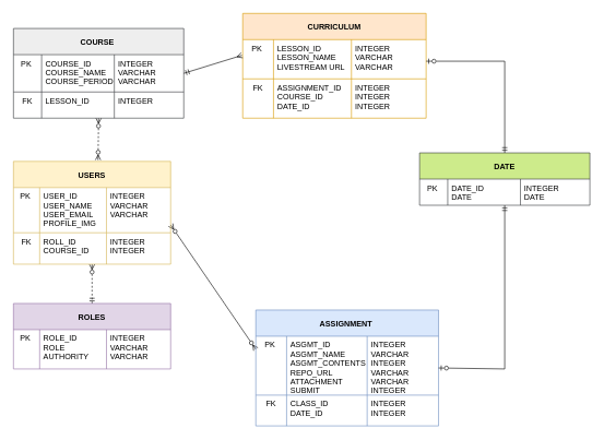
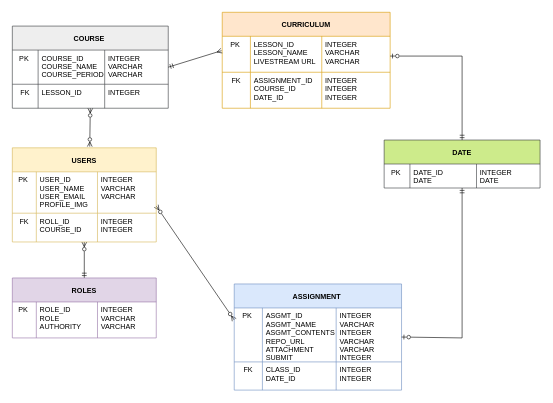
- <mxCell id="3" value="" style="edgeStyle=none;rounded=0;orthogonalLoop=1;jettySize=auto;html=1;startArrow=ERzeroToMany;startFill=0;endArrow=ERzeroToMany;endFill=0;entryX=0.5;entryY=1;entryDx=0;entryDy=0;exitX=0.538;exitY=-0.013;exitDx=0;exitDy=0;exitPerimeter=0;dashed=1;" parent="1" source="5" target="28" edge="1"><mxGeometry relative="1" as="geometry"><mxPoint x="150" y="453" as="sourcePoint" /><mxPoint x="260" y="383" as="targetPoint" /><Array as="points" /></mxGeometry></mxCell>
+ <mxCell id="3" value="" style="edgeStyle=none;rounded=0;orthogonalLoop=1;jettySize=auto;html=1;startArrow=ERzeroToMany;startFill=0;endArrow=ERzeroToMany;endFill=0;entryX=0.5;entryY=1;entryDx=0;entryDy=0;exitX=0.538;exitY=-0.013;exitDx=0;exitDy=0;exitPerimeter=0;" parent="1" source="5" target="28" edge="1"><mxGeometry relative="1" as="geometry"><mxPoint x="150" y="453" as="sourcePoint" /><mxPoint x="260" y="383" as="targetPoint" /><Array as="points" /></mxGeometry></mxCell>
- <mxCell id="2" value="" style="rounded=0;orthogonalLoop=1;jettySize=auto;html=1;endArrow=ERzeroToMany;endFill=0;startArrow=ERmandOne;startFill=0;exitX=0.5;exitY=0;exitDx=0;exitDy=0;entryX=0.5;entryY=1;entryDx=0;entryDy=0;dashed=1;" parent="1" source="14" target="5" edge="1"><mxGeometry relative="1" as="geometry"><mxPoint x="139" y="763" as="sourcePoint" /><mxPoint x="129" y="563" as="targetPoint" /></mxGeometry></mxCell>
+ <mxCell id="2" value="" style="rounded=0;orthogonalLoop=1;jettySize=auto;html=1;endArrow=ERzeroToMany;endFill=0;startArrow=ERmandOne;startFill=0;exitX=0.5;exitY=0;exitDx=0;exitDy=0;entryX=0.5;entryY=1;entryDx=0;entryDy=0;" parent="1" source="14" target="5" edge="1"><mxGeometry relative="1" as="geometry"><mxPoint x="139" y="763" as="sourcePoint" /><mxPoint x="129" y="563" as="targetPoint" /></mxGeometry></mxCell>
